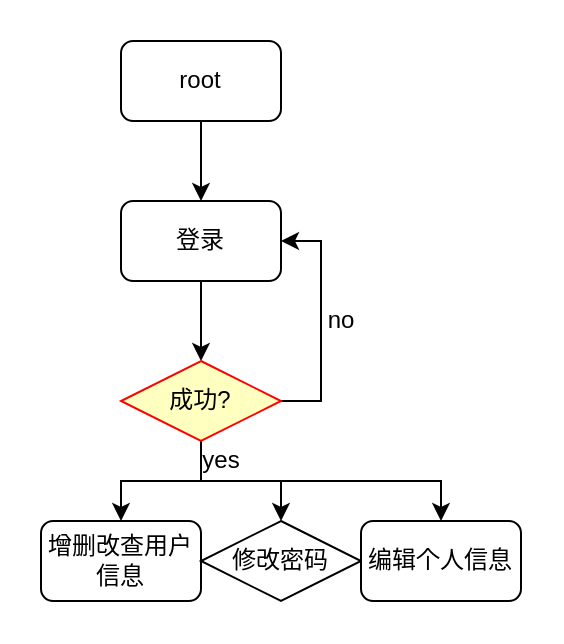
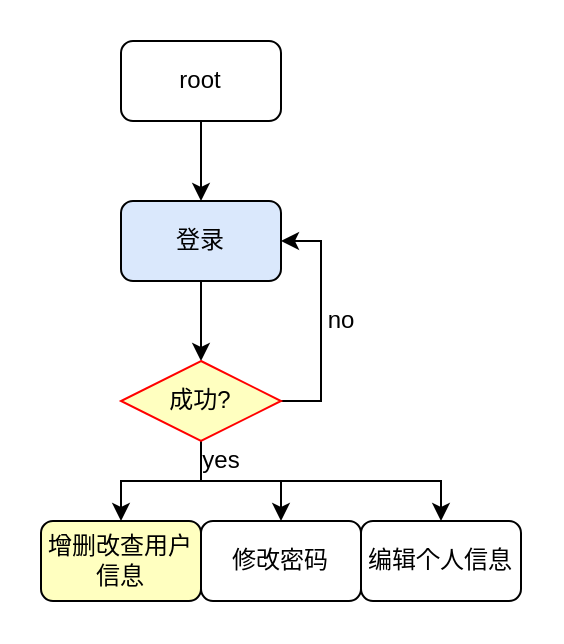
- <mxCell id="5" value="登录" style="rounded=1;whiteSpace=wrap;html=1;" vertex="1" parent="1"><mxGeometry x="60" y="100" width="80" height="40" as="geometry" /></mxCell>
+ <mxCell id="5" value="登录" style="rounded=1;whiteSpace=wrap;html=1;fillColor=#dae8fc;" vertex="1" parent="1"><mxGeometry x="60" y="100" width="80" height="40" as="geometry" /></mxCell>
- <mxCell id="12" value="增删改查用户信息" style="rounded=1;whiteSpace=wrap;html=1;" vertex="1" parent="1"><mxGeometry x="20" y="260" width="80" height="40" as="geometry" /></mxCell>
+ <mxCell id="12" value="增删改查用户信息" style="rounded=1;whiteSpace=wrap;html=1;fillColor=#ffffc0;" vertex="1" parent="1"><mxGeometry x="20" y="260" width="80" height="40" as="geometry" /></mxCell>
- <mxCell id="13" value="修改密码" style="rhombus;whiteSpace=wrap;html=1;" vertex="1" parent="1"><mxGeometry x="100" y="260" width="80" height="40" as="geometry" /></mxCell>
+ <mxCell id="13" value="修改密码" style="rounded=1;whiteSpace=wrap;html=1;" vertex="1" parent="1"><mxGeometry x="100" y="260" width="80" height="40" as="geometry" /></mxCell>
